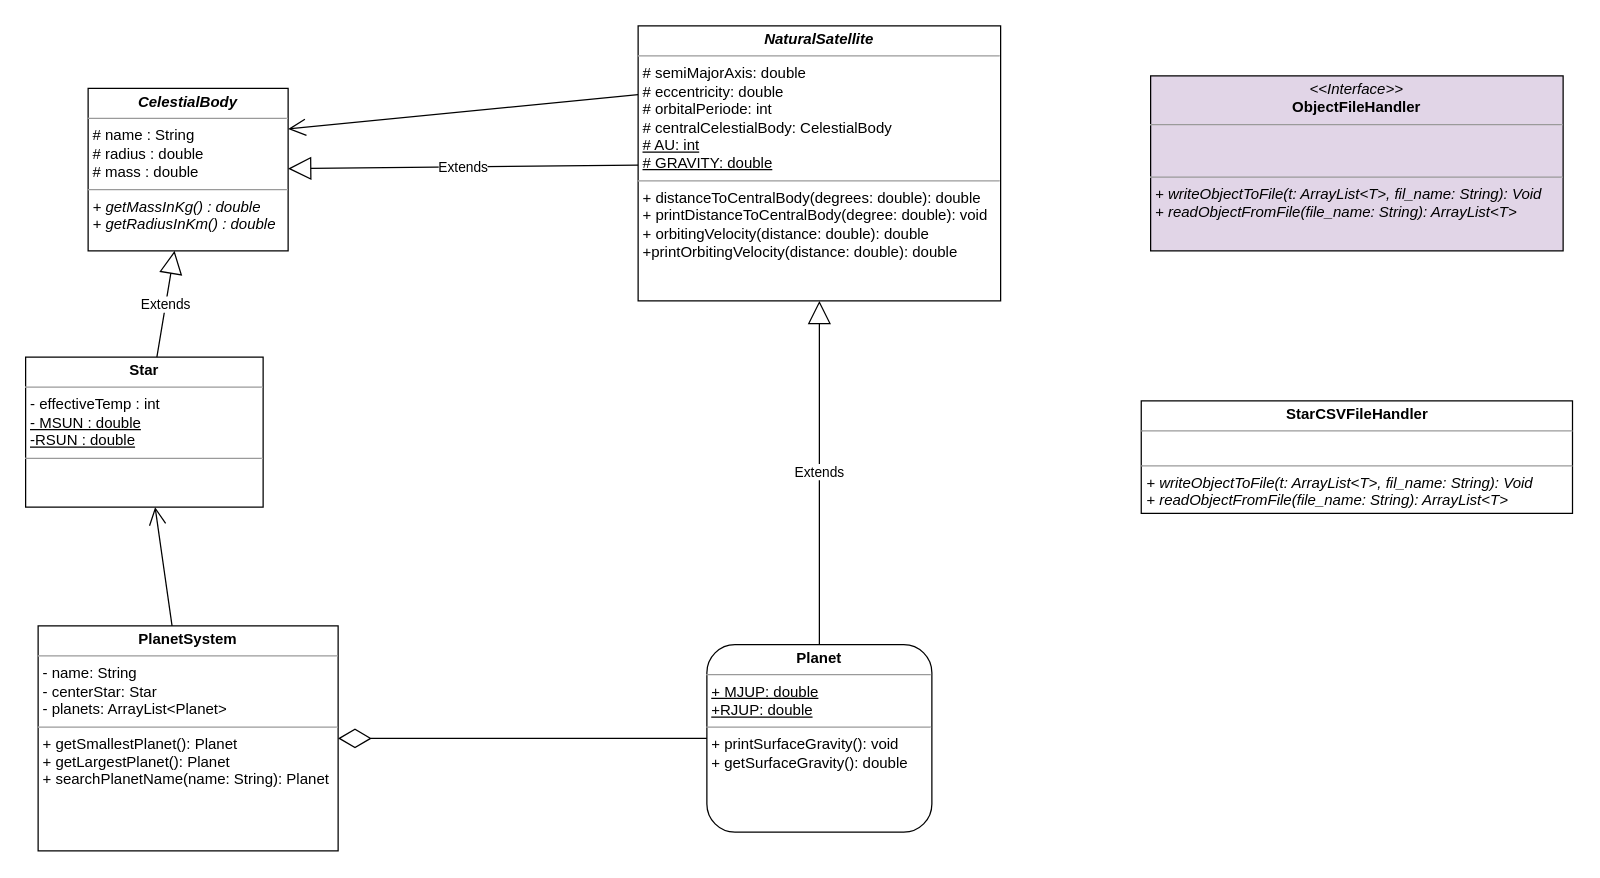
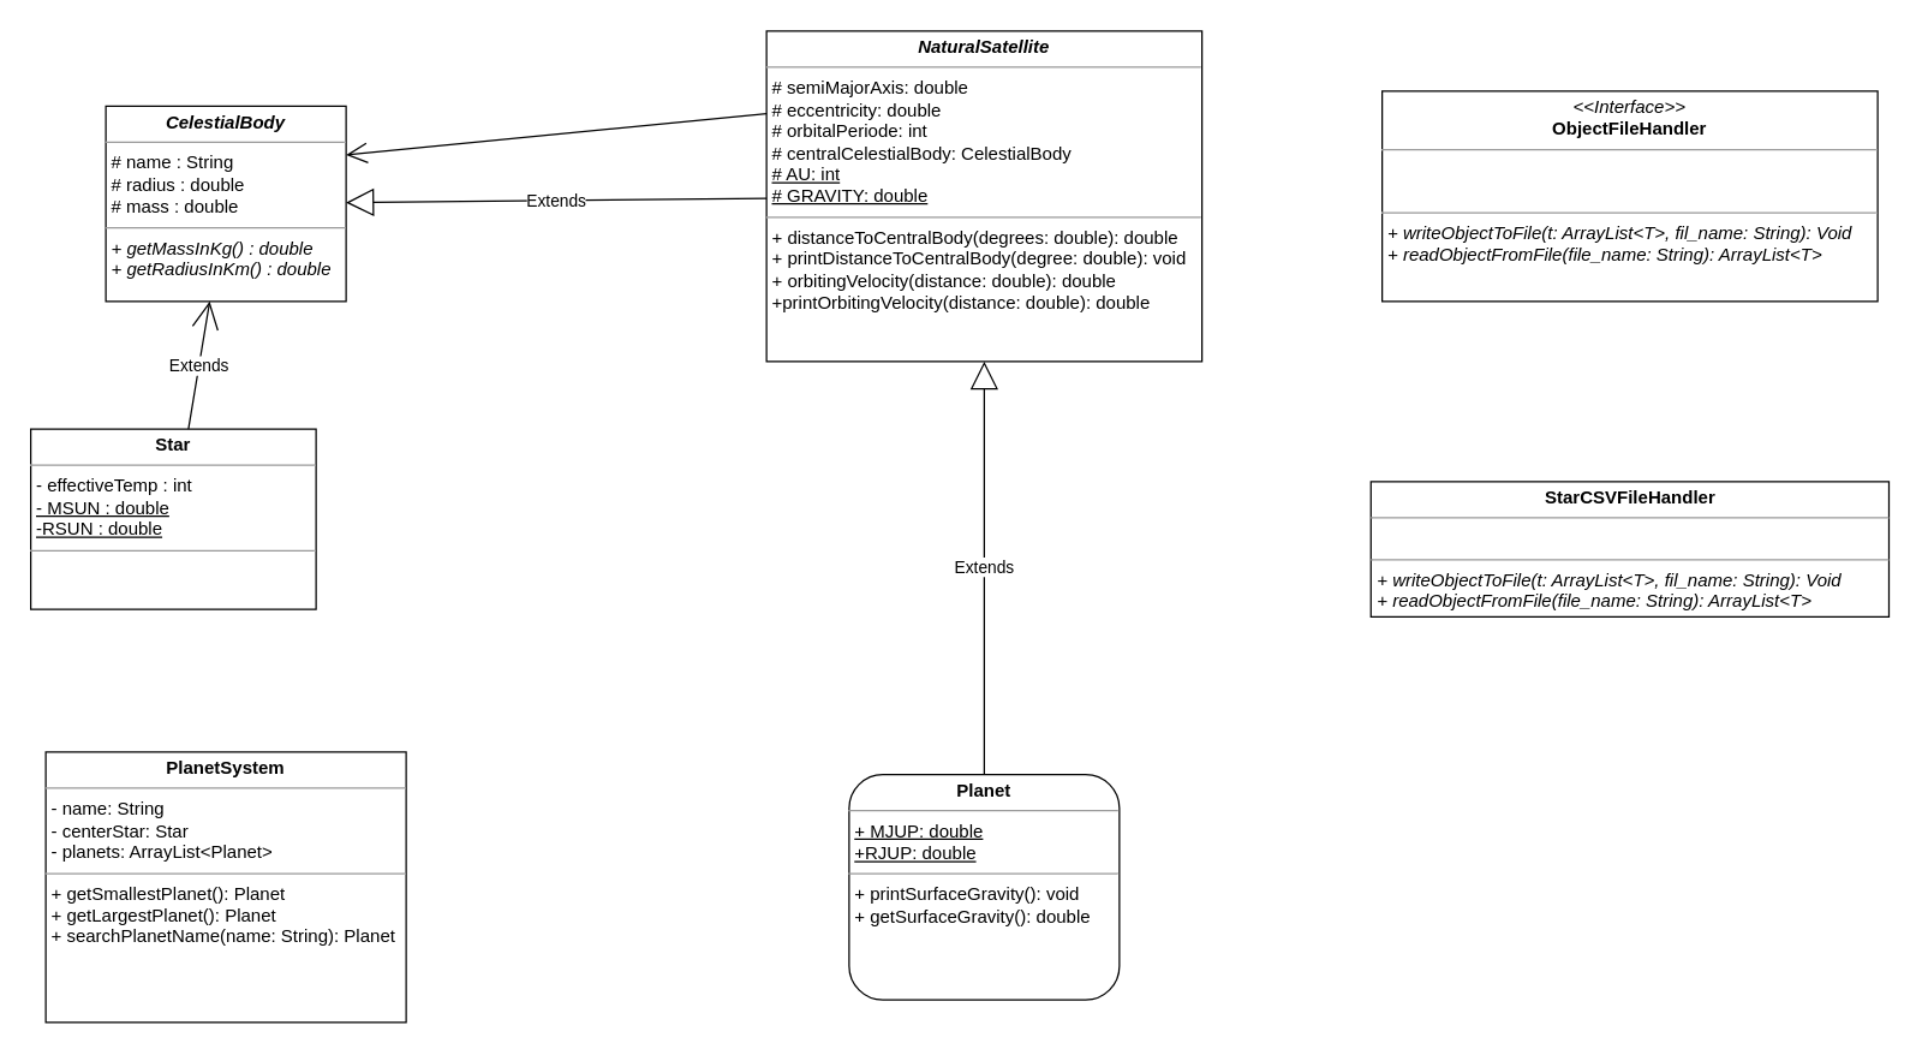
- <mxCell id="13" value="&lt;p style=&quot;margin: 0px ; margin-top: 4px ; text-align: center&quot;&gt;&lt;i&gt;&amp;lt;&amp;lt;Interface&amp;gt;&amp;gt;&lt;/i&gt;&lt;br&gt;&lt;b&gt;ObjectFileHandler&lt;/b&gt;&lt;/p&gt;&lt;hr size=&quot;1&quot;&gt;&lt;p style=&quot;margin: 0px ; margin-left: 4px&quot;&gt;&lt;br&gt;&lt;br&gt;&lt;/p&gt;&lt;hr size=&quot;1&quot;&gt;&lt;p style=&quot;margin: 0px ; margin-left: 4px&quot;&gt;&lt;i&gt;+ writeObjectToFile&lt;span&gt;(t: ArrayList&amp;lt;T&amp;gt;, fil_name: String): Void&lt;/span&gt;&lt;/i&gt;&lt;/p&gt;&lt;p style=&quot;margin: 0px ; margin-left: 4px&quot;&gt;&lt;i&gt;+ readObjectFromFile(file_name: String): ArrayList&amp;lt;T&amp;gt;&lt;/i&gt;&lt;/p&gt;" style="verticalAlign=top;align=left;overflow=fill;fontSize=12;fontFamily=Helvetica;html=1;fillColor=#e1d5e7;" vertex="1" parent="1"><mxGeometry x="920" y="60" width="330" height="140" as="geometry" /></mxCell>
+ <mxCell id="13" value="&lt;p style=&quot;margin: 0px ; margin-top: 4px ; text-align: center&quot;&gt;&lt;i&gt;&amp;lt;&amp;lt;Interface&amp;gt;&amp;gt;&lt;/i&gt;&lt;br&gt;&lt;b&gt;ObjectFileHandler&lt;/b&gt;&lt;/p&gt;&lt;hr size=&quot;1&quot;&gt;&lt;p style=&quot;margin: 0px ; margin-left: 4px&quot;&gt;&lt;br&gt;&lt;br&gt;&lt;/p&gt;&lt;hr size=&quot;1&quot;&gt;&lt;p style=&quot;margin: 0px ; margin-left: 4px&quot;&gt;&lt;i&gt;+ writeObjectToFile&lt;span&gt;(t: ArrayList&amp;lt;T&amp;gt;, fil_name: String): Void&lt;/span&gt;&lt;/i&gt;&lt;/p&gt;&lt;p style=&quot;margin: 0px ; margin-left: 4px&quot;&gt;&lt;i&gt;+ readObjectFromFile(file_name: String): ArrayList&amp;lt;T&amp;gt;&lt;/i&gt;&lt;/p&gt;" style="verticalAlign=top;align=left;overflow=fill;fontSize=12;fontFamily=Helvetica;html=1;" vertex="1" parent="1"><mxGeometry x="920" y="60" width="330" height="140" as="geometry" /></mxCell>
- <mxCell id="7" value="Extends" style="endArrow=block;endSize=16;endFill=0;html=1;rounded=0;" parent="1" source="2" target="4" edge="1"><mxGeometry width="160" relative="1" as="geometry"><mxPoint x="330" y="220" as="sourcePoint" /><mxPoint x="180" y="390" as="targetPoint" /></mxGeometry></mxCell>
+ <mxCell id="7" value="Extends" style="endArrow=open;endSize=16;endFill=0;html=1;rounded=0;" parent="1" source="2" target="4" edge="1"><mxGeometry width="160" relative="1" as="geometry"><mxPoint x="330" y="220" as="sourcePoint" /><mxPoint x="180" y="390" as="targetPoint" /></mxGeometry></mxCell>
- <mxCell id="12" value="" style="endArrow=open;endFill=1;endSize=12;html=1;rounded=0;" parent="1" source="6" target="2" edge="1"><mxGeometry width="160" relative="1" as="geometry"><mxPoint x="310" y="380" as="sourcePoint" /><mxPoint x="470" y="380" as="targetPoint" /></mxGeometry></mxCell>
- <mxCell id="10" value="" style="endArrow=diamondThin;endFill=0;endSize=24;html=1;rounded=0;edgeStyle=orthogonalEdgeStyle;" parent="1" source="5" target="6" edge="1"><mxGeometry width="160" relative="1" as="geometry"><mxPoint x="510" y="820" as="sourcePoint" /><mxPoint x="310" y="805" as="targetPoint" /></mxGeometry></mxCell>
